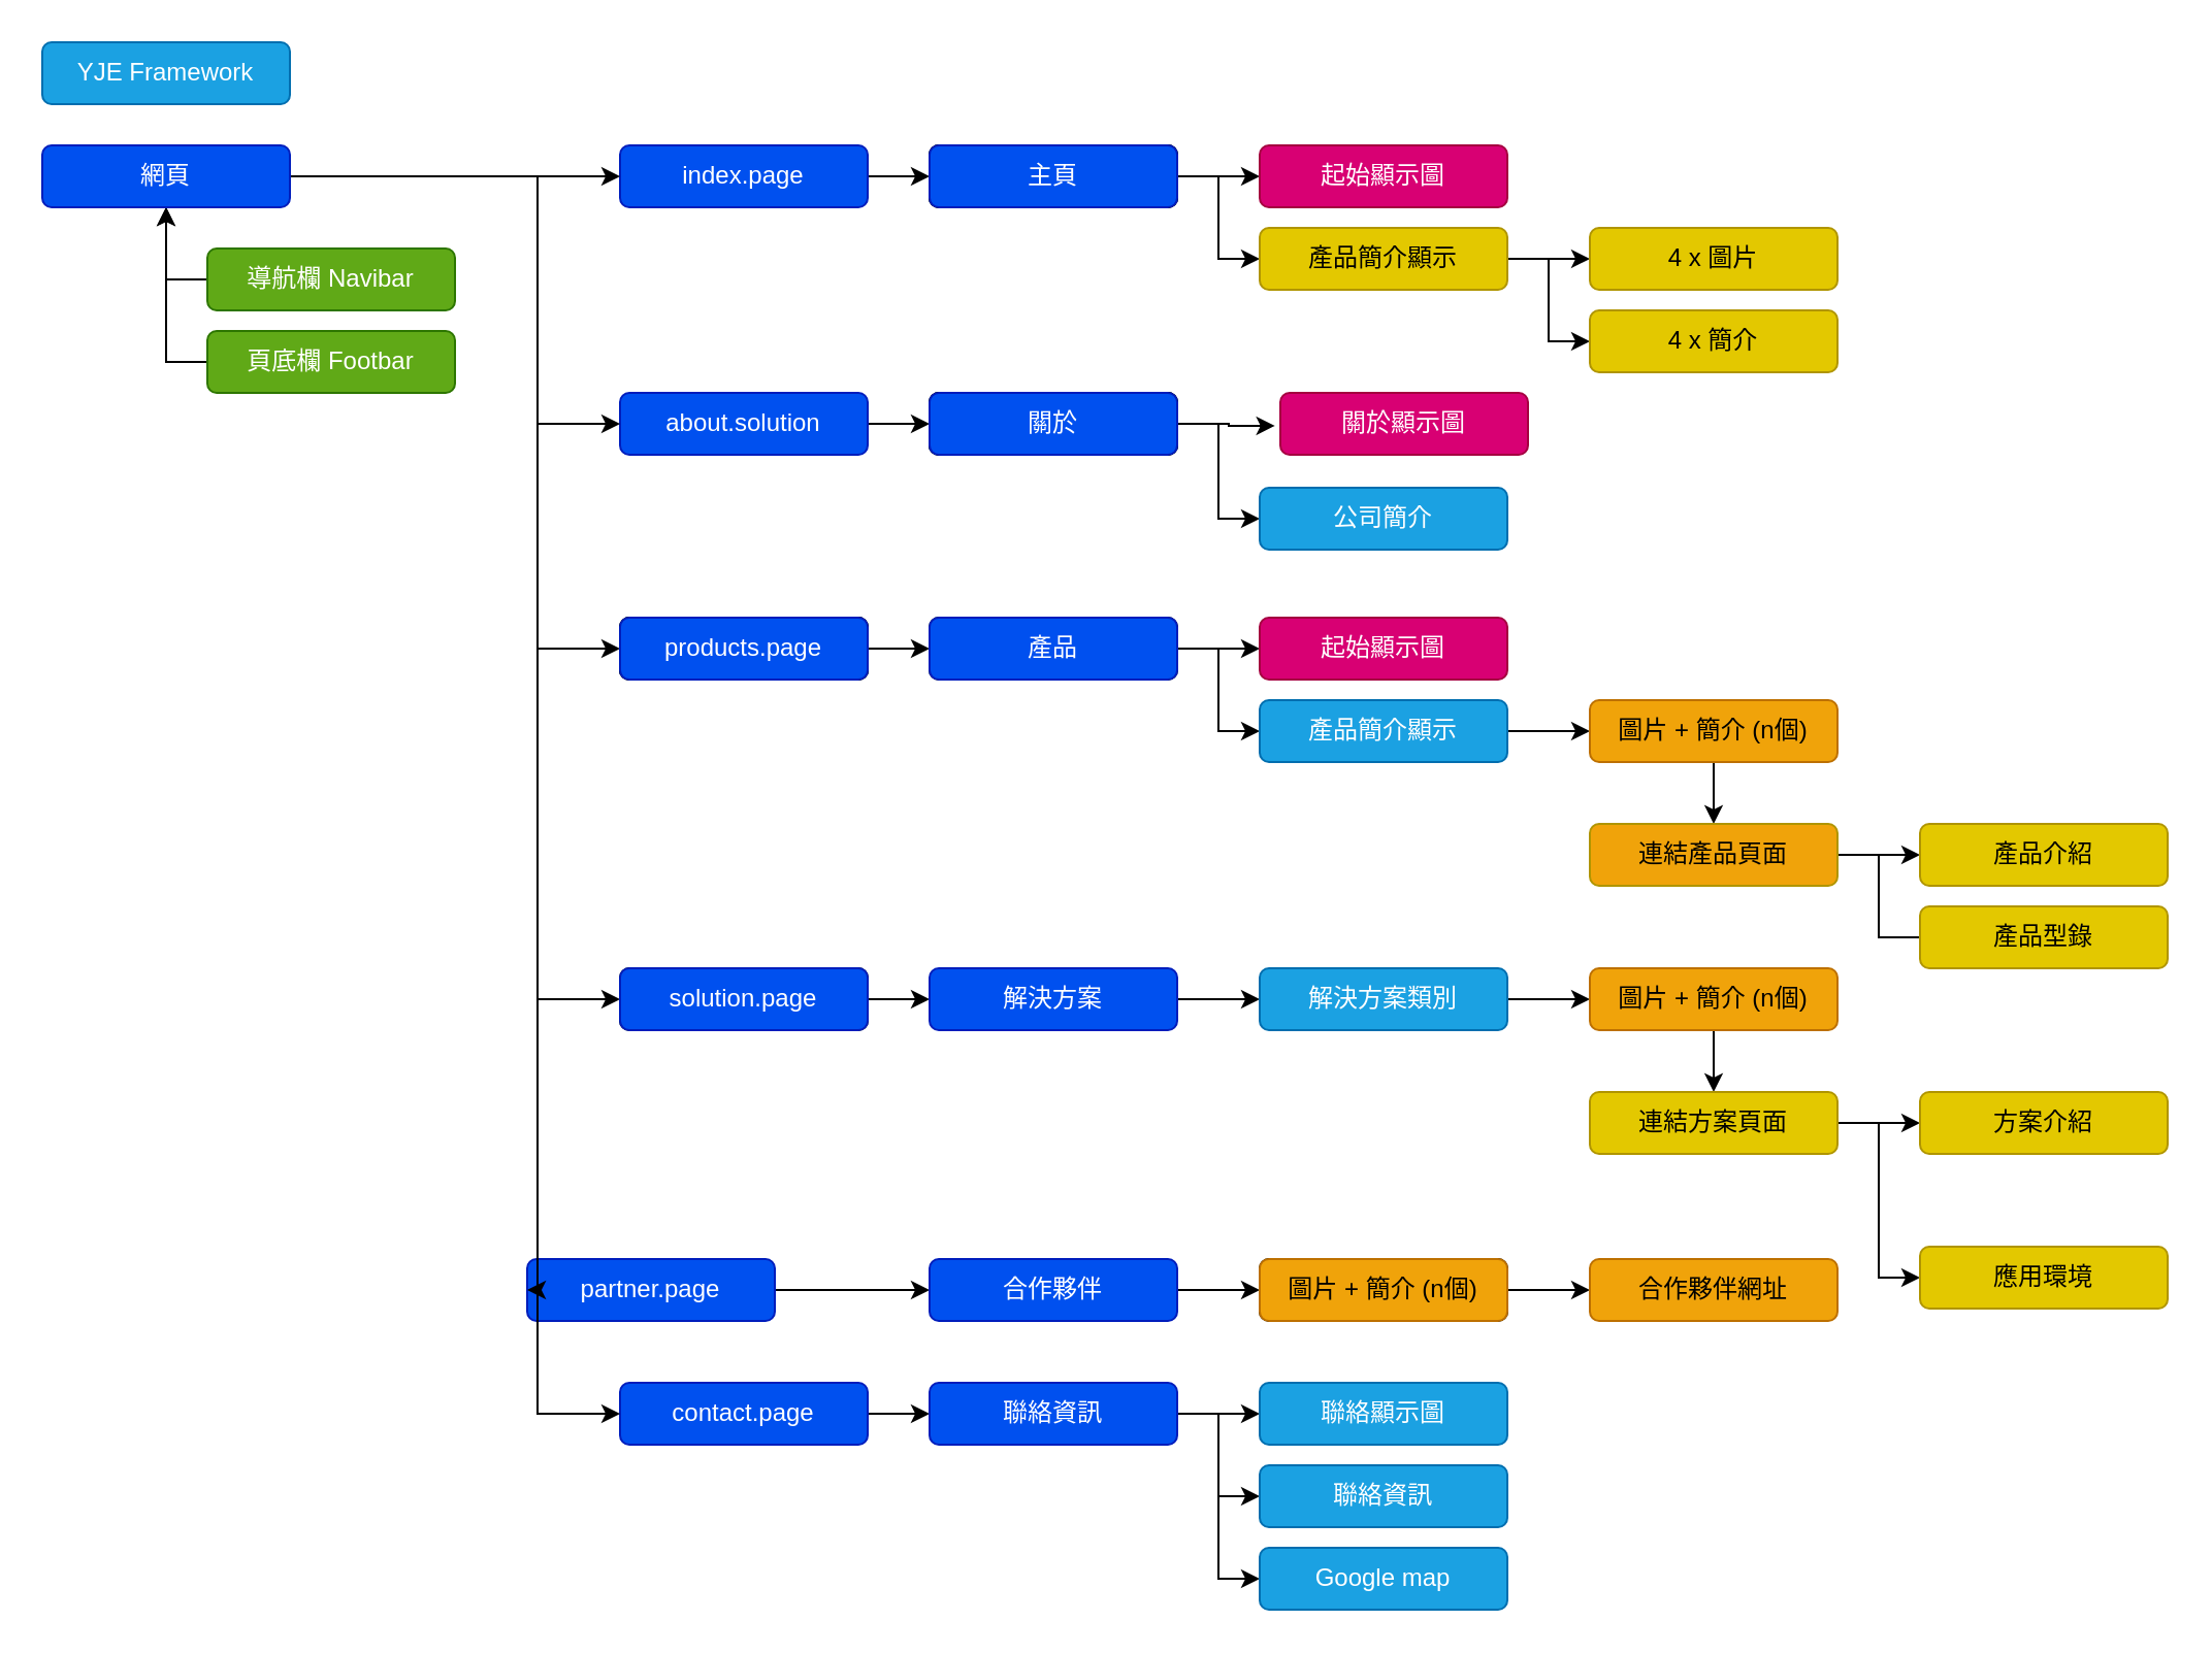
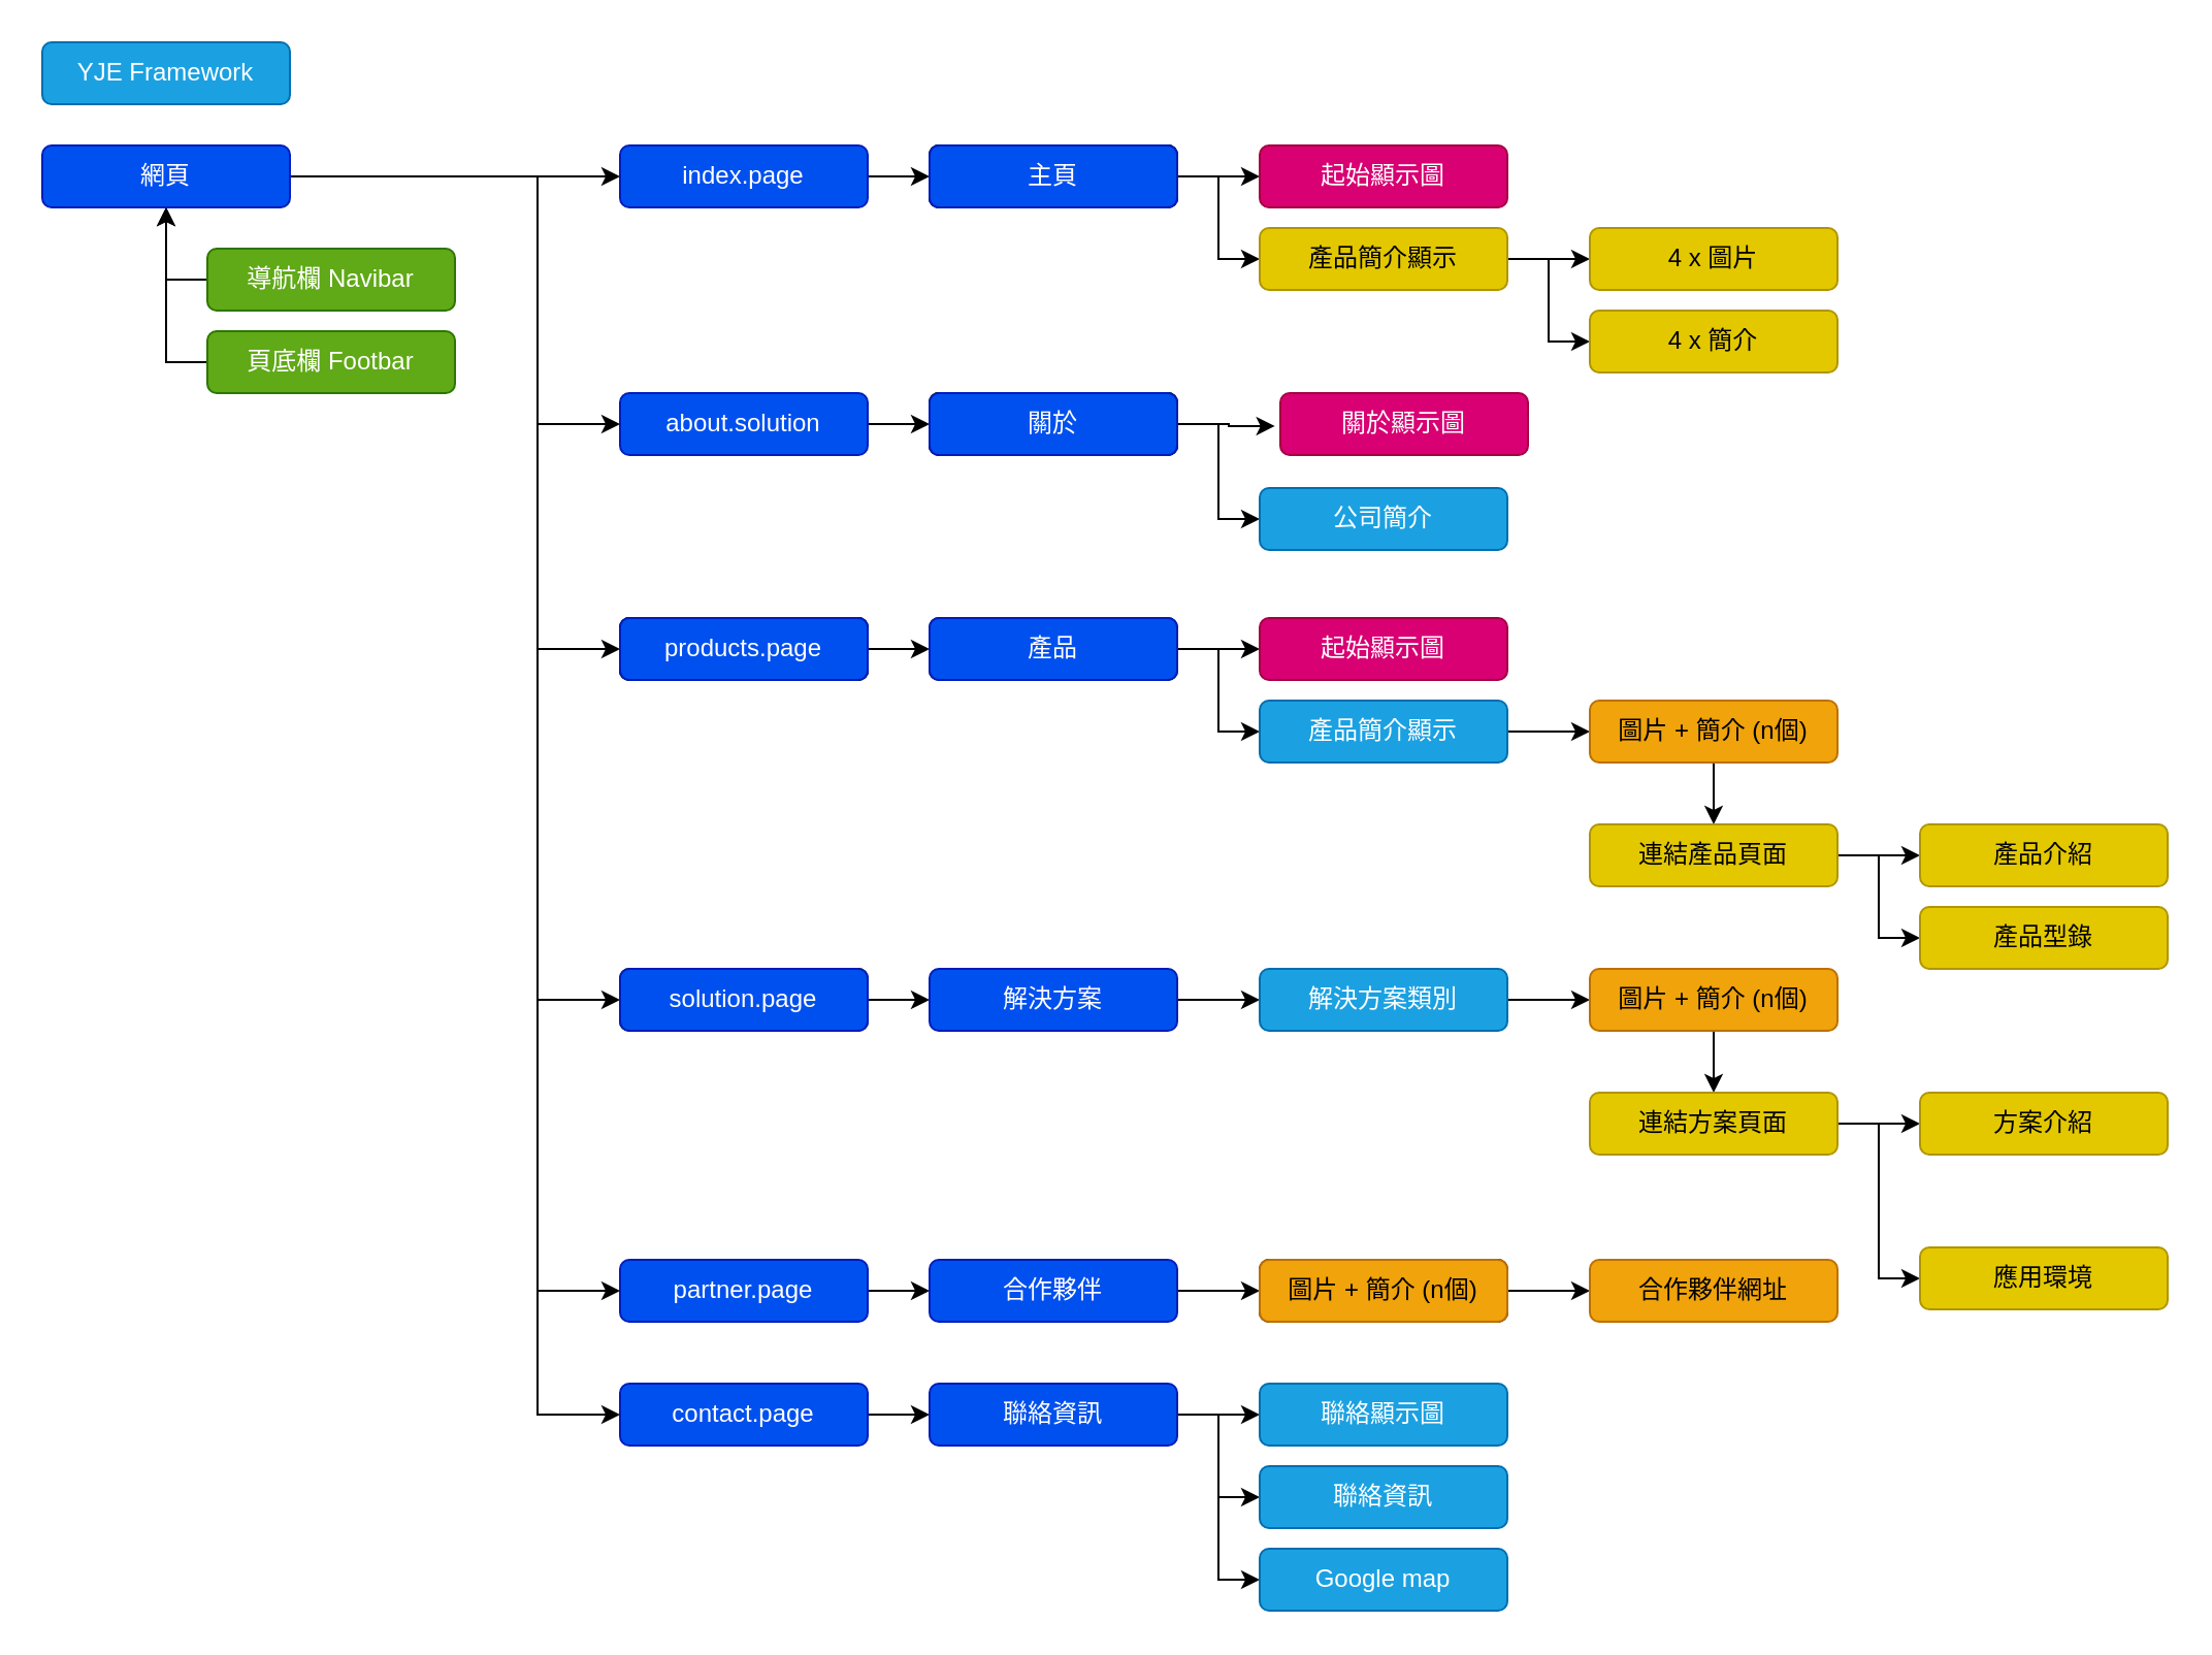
- <mxCell id="51" value="連結產品頁面" style="rounded=1;whiteSpace=wrap;html=1;fillColor=#f0a30a;strokeColor=#B09500;fontColor=#000000;" vertex="1" parent="1"><mxGeometry x="770" y="399" width="120" height="30" as="geometry" /></mxCell>
+ <mxCell id="51" value="連結產品頁面" style="rounded=1;whiteSpace=wrap;html=1;fillColor=#e3c800;strokeColor=#B09500;fontColor=#000000;" vertex="1" parent="1"><mxGeometry x="770" y="399" width="120" height="30" as="geometry" /></mxCell>
- <mxCell id="50" style="edgeStyle=orthogonalEdgeStyle;rounded=0;orthogonalLoop=1;jettySize=auto;html=1;entryX=0;entryY=0.5;entryDx=0;entryDy=0;endArrow=none;" edge="1" parent="1" source="51" target="53"><mxGeometry relative="1" as="geometry" /></mxCell>
+ <mxCell id="50" style="edgeStyle=orthogonalEdgeStyle;rounded=0;orthogonalLoop=1;jettySize=auto;html=1;entryX=0;entryY=0.5;entryDx=0;entryDy=0;" edge="1" parent="1" source="51" target="53"><mxGeometry relative="1" as="geometry" /></mxCell>
- <mxCell id="29" value="partner.page" style="rounded=1;whiteSpace=wrap;html=1;fillColor=#0050ef;strokeColor=#001DBC;fontColor=#ffffff;" vertex="1" parent="1"><mxGeometry x="255" y="610" width="120" height="30" as="geometry" /></mxCell>
+ <mxCell id="29" value="partner.page" style="rounded=1;whiteSpace=wrap;html=1;fillColor=#0050ef;strokeColor=#001DBC;fontColor=#ffffff;" vertex="1" parent="1"><mxGeometry x="300" y="610" width="120" height="30" as="geometry" /></mxCell>
